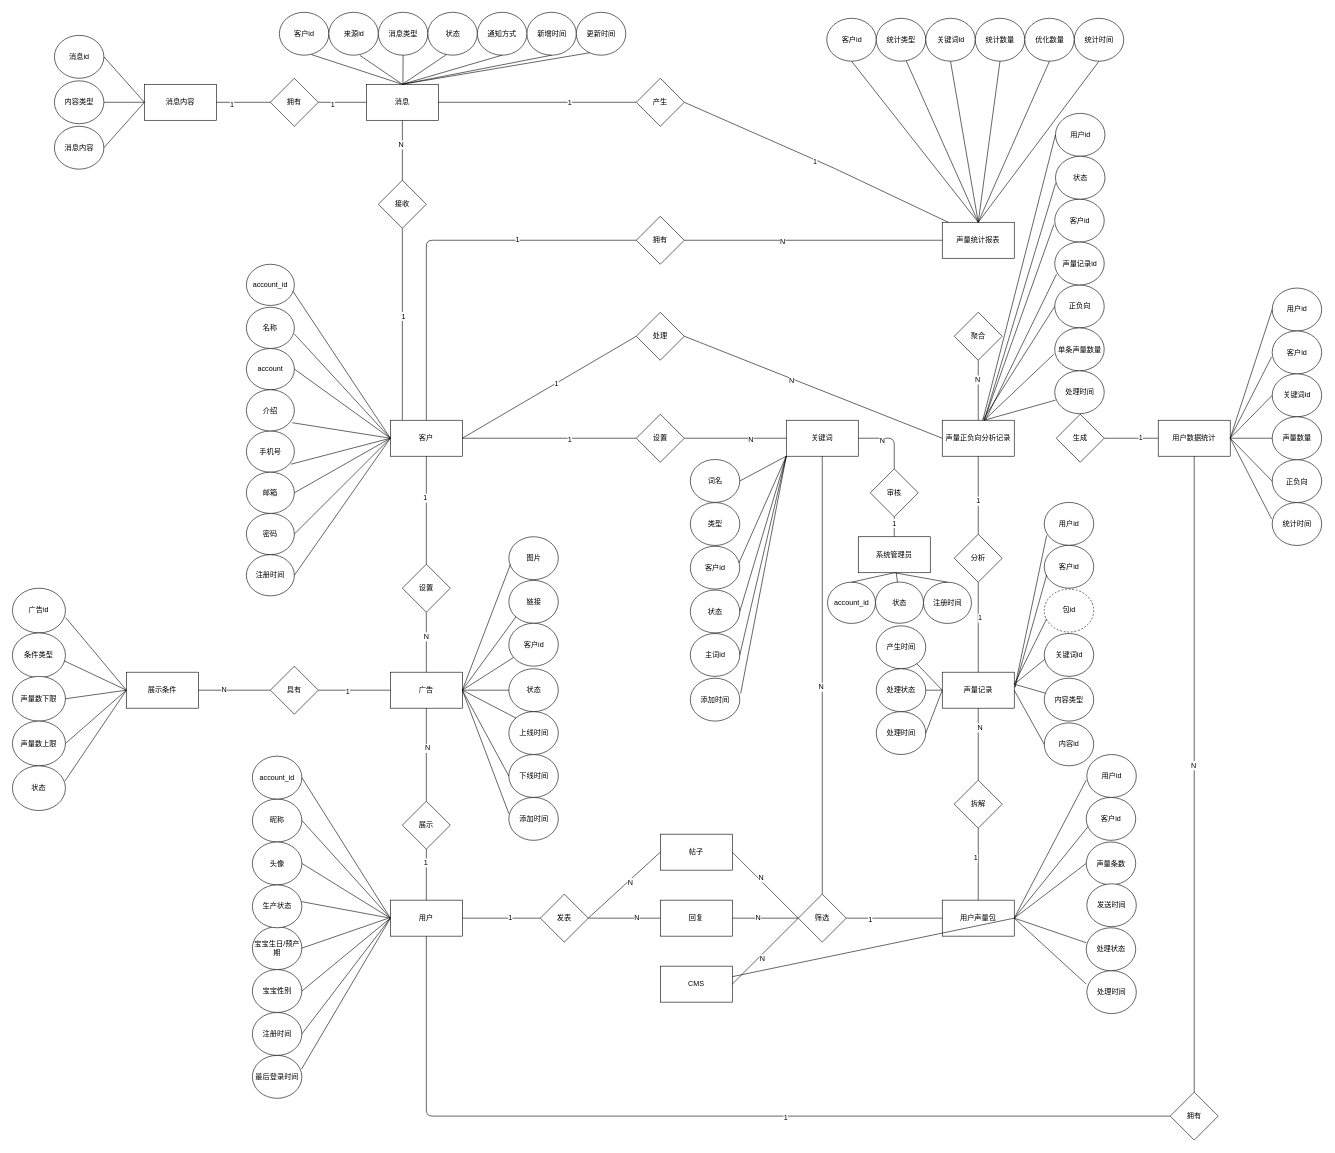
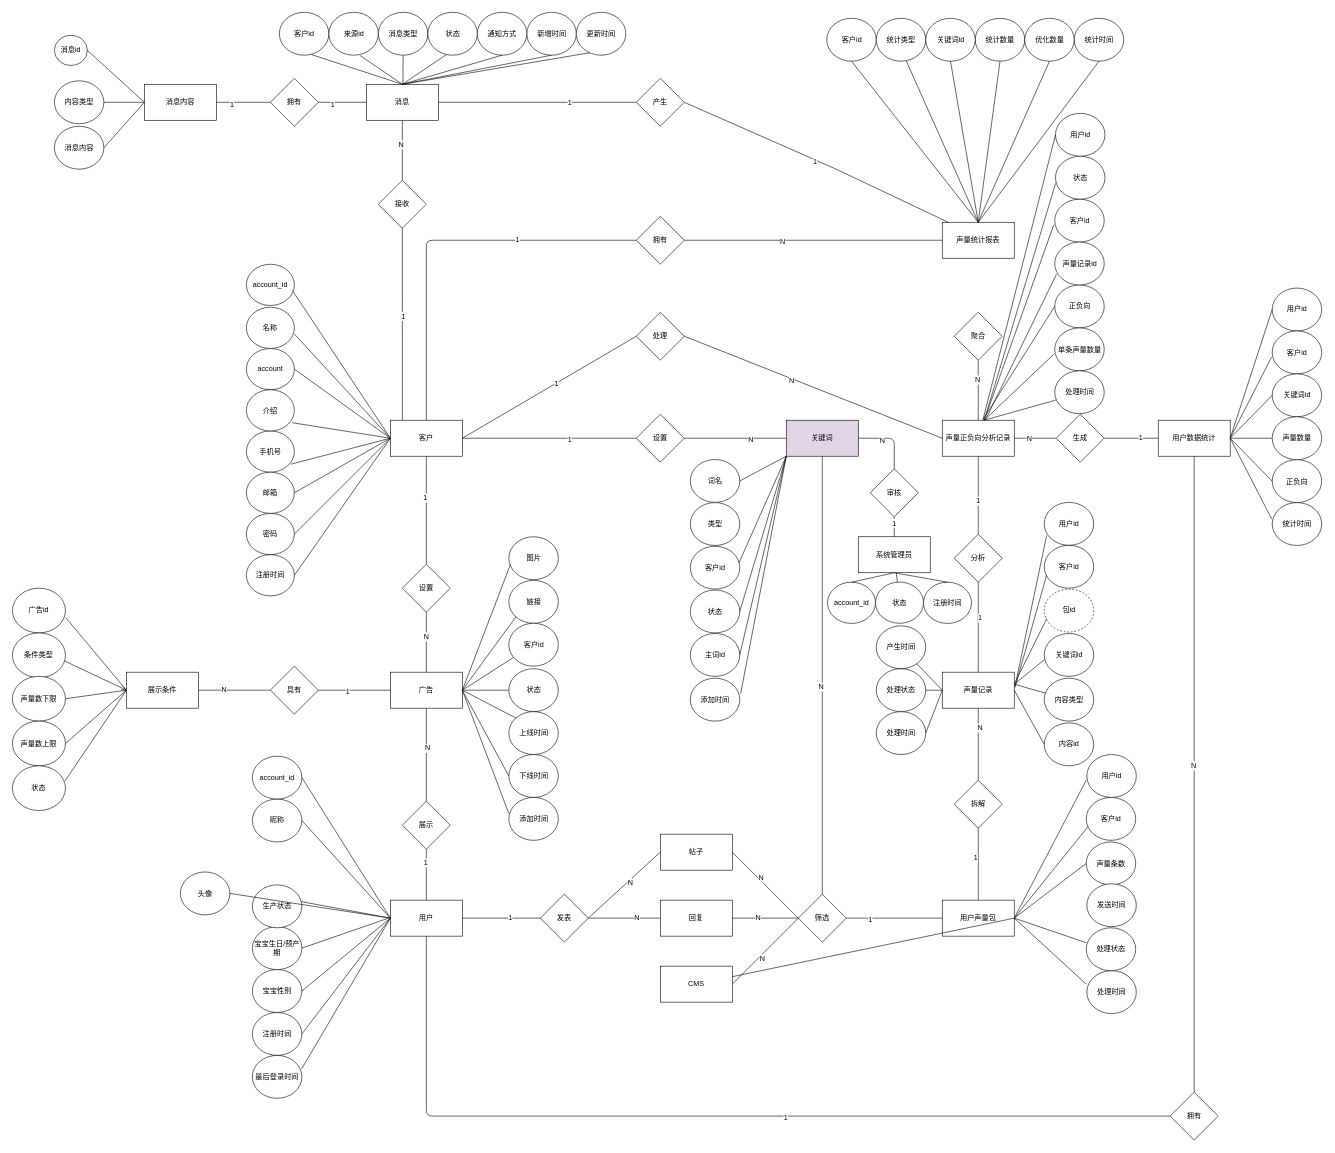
- <mxCell id="248" value="消息id" style="ellipse;whiteSpace=wrap;html=1;" parent="1" vertex="1"><mxGeometry x="90" y="58.48" width="82.5" height="71.515" as="geometry" /></mxCell>
+ <mxCell id="248" value="消息id" style="ellipse;whiteSpace=wrap;html=1;" parent="1" vertex="1"><mxGeometry x="90" y="58.48" width="55" height="50" as="geometry" /></mxCell>
- <mxCell id="4" value="关键词" style="rounded=0;whiteSpace=wrap;html=1;" parent="1" vertex="1"><mxGeometry x="1310" y="700" width="120" height="60" as="geometry" /></mxCell>
+ <mxCell id="4" value="关键词" style="rounded=0;whiteSpace=wrap;html=1;fillColor=#e1d5e7;" parent="1" vertex="1"><mxGeometry x="1310" y="700" width="120" height="60" as="geometry" /></mxCell>
+ <mxCell id="65" value="" style="endArrow=none;html=1;entryX=0;entryY=0.5;entryDx=0;entryDy=0;exitX=1;exitY=0.5;exitDx=0;exitDy=0;" parent="1" source="41" target="62" edge="1"><mxGeometry width="50" height="50" relative="1" as="geometry"><mxPoint x="1530" y="710" as="sourcePoint" /><mxPoint x="1580" y="660" as="targetPoint" /></mxGeometry></mxCell>
+ <mxCell id="66" value="N" style="text;html=1;align=center;verticalAlign=middle;resizable=0;points=[];labelBackgroundColor=#ffffff;" parent="65" vertex="1" connectable="0"><mxGeometry x="-0.307" relative="1" as="geometry"><mxPoint as="offset" /></mxGeometry></mxCell>
- <mxCell id="101" value="" style="endArrow=none;html=1;exitX=0.979;exitY=0.625;exitDx=0;exitDy=0;exitPerimeter=0;entryX=0;entryY=0.5;entryDx=0;entryDy=0;" parent="1" source="97" target="69" edge="1"><mxGeometry width="50" height="50" relative="1" as="geometry"><mxPoint x="351.579" y="1250.227" as="sourcePoint" /><mxPoint x="388.421" y="1203.636" as="targetPoint" /></mxGeometry></mxCell>
+ <mxCell id="101" value="" style="endArrow=open;html=1;exitX=0.979;exitY=0.625;exitDx=0;exitDy=0;exitPerimeter=0;entryX=0;entryY=0.5;entryDx=0;entryDy=0;" parent="1" source="97" target="69" edge="1"><mxGeometry width="50" height="50" relative="1" as="geometry"><mxPoint x="351.579" y="1250.227" as="sourcePoint" /><mxPoint x="388.421" y="1203.636" as="targetPoint" /></mxGeometry></mxCell>
- <mxCell id="126" value="头像" style="ellipse;whiteSpace=wrap;html=1;" parent="1" vertex="1"><mxGeometry x="420" y="1403.045" width="82.5" height="71.515" as="geometry" /></mxCell>
+ <mxCell id="126" value="头像" style="ellipse;whiteSpace=wrap;html=1;" parent="1" vertex="1"><mxGeometry x="300" y="1453.045" width="82.5" height="71.515" as="geometry" /></mxCell>
